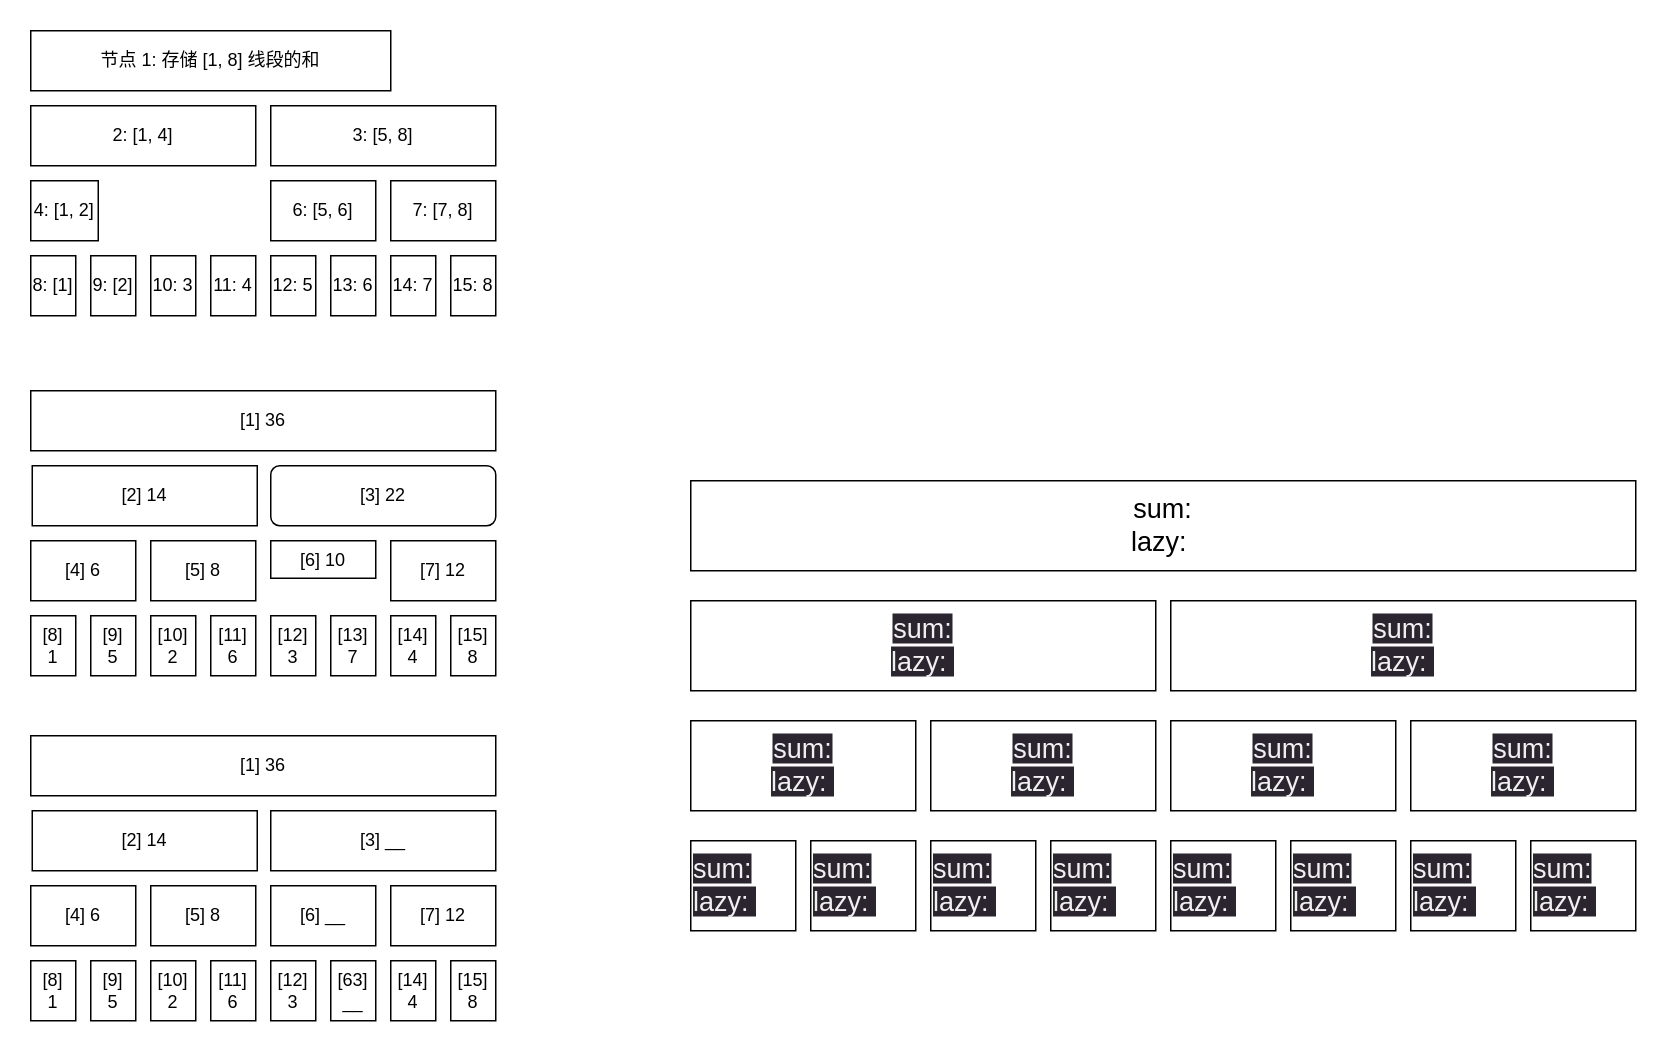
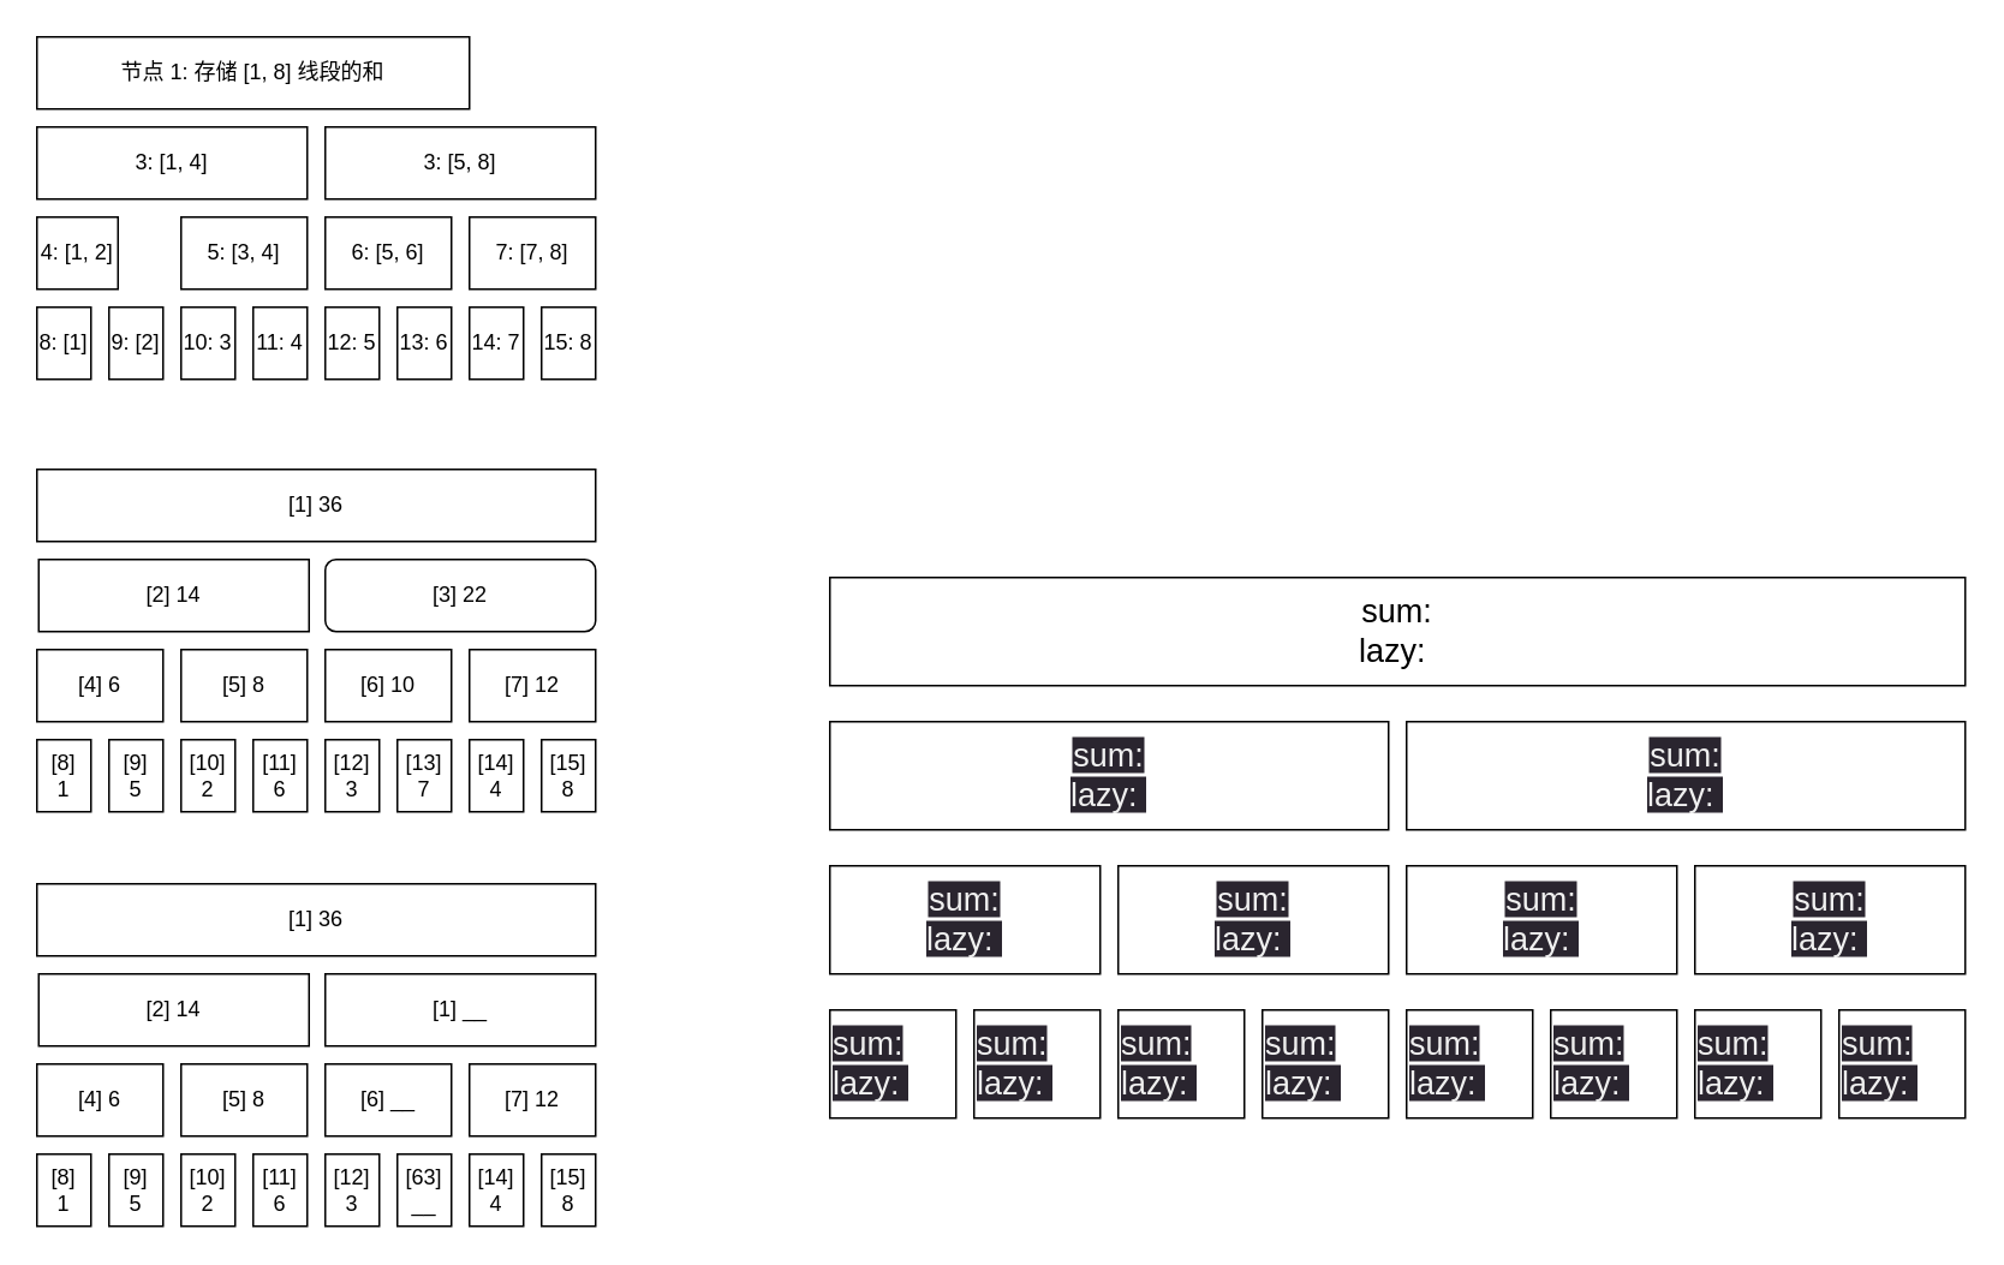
- <mxCell id="3" value="2: [1, 4]" style="rounded=0;whiteSpace=wrap;html=1;" vertex="1" parent="1"><mxGeometry x="20" y="70" width="150" height="40" as="geometry" /></mxCell>
+ <mxCell id="3" value="3: [1, 4]" style="rounded=0;whiteSpace=wrap;html=1;" vertex="1" parent="1"><mxGeometry x="20" y="70" width="150" height="40" as="geometry" /></mxCell>
+ <mxCell id="6" value="5: [3, 4]" style="rounded=0;whiteSpace=wrap;html=1;" vertex="1" parent="1"><mxGeometry x="100" y="120" width="70" height="40" as="geometry" /></mxCell>
- <mxCell id="22" value="[6] 10" style="rounded=0;whiteSpace=wrap;html=1;" vertex="1" parent="1"><mxGeometry x="180" y="360" width="70" height="25" as="geometry" /></mxCell>
+ <mxCell id="22" value="[6] 10" style="rounded=0;whiteSpace=wrap;html=1;" vertex="1" parent="1"><mxGeometry x="180" y="360" width="70" height="40" as="geometry" /></mxCell>
- <mxCell id="34" value="[3] __" style="rounded=0;whiteSpace=wrap;html=1;" vertex="1" parent="1"><mxGeometry x="180" y="540" width="150" height="40" as="geometry" /></mxCell>
+ <mxCell id="34" value="[1] __" style="rounded=0;whiteSpace=wrap;html=1;" vertex="1" parent="1"><mxGeometry x="180" y="540" width="150" height="40" as="geometry" /></mxCell>
